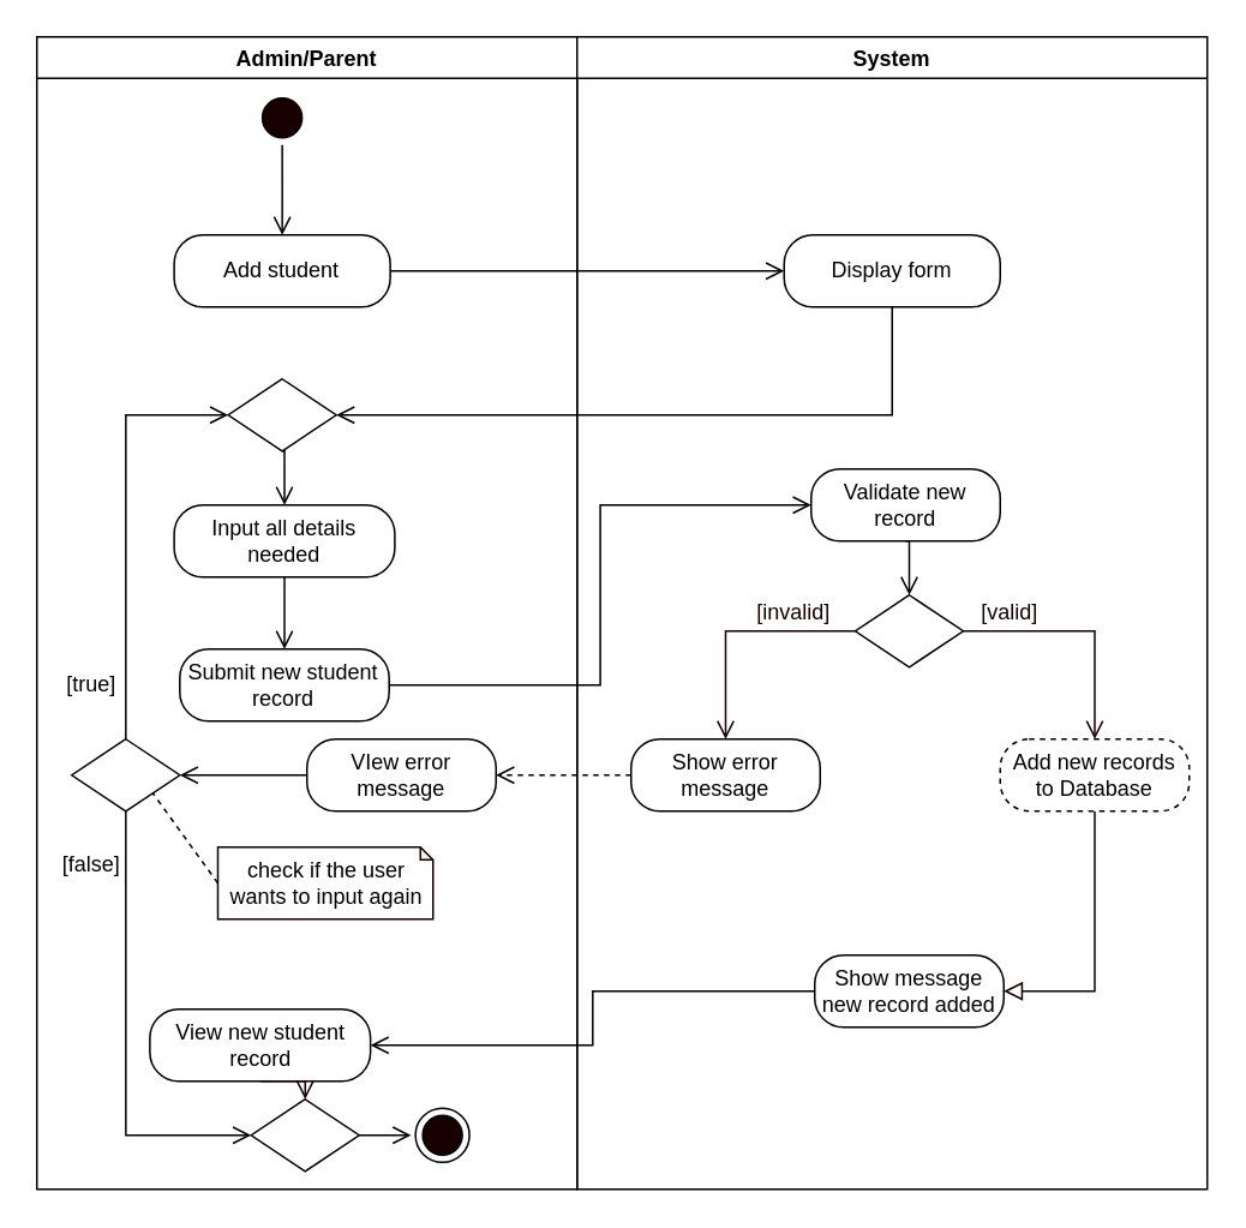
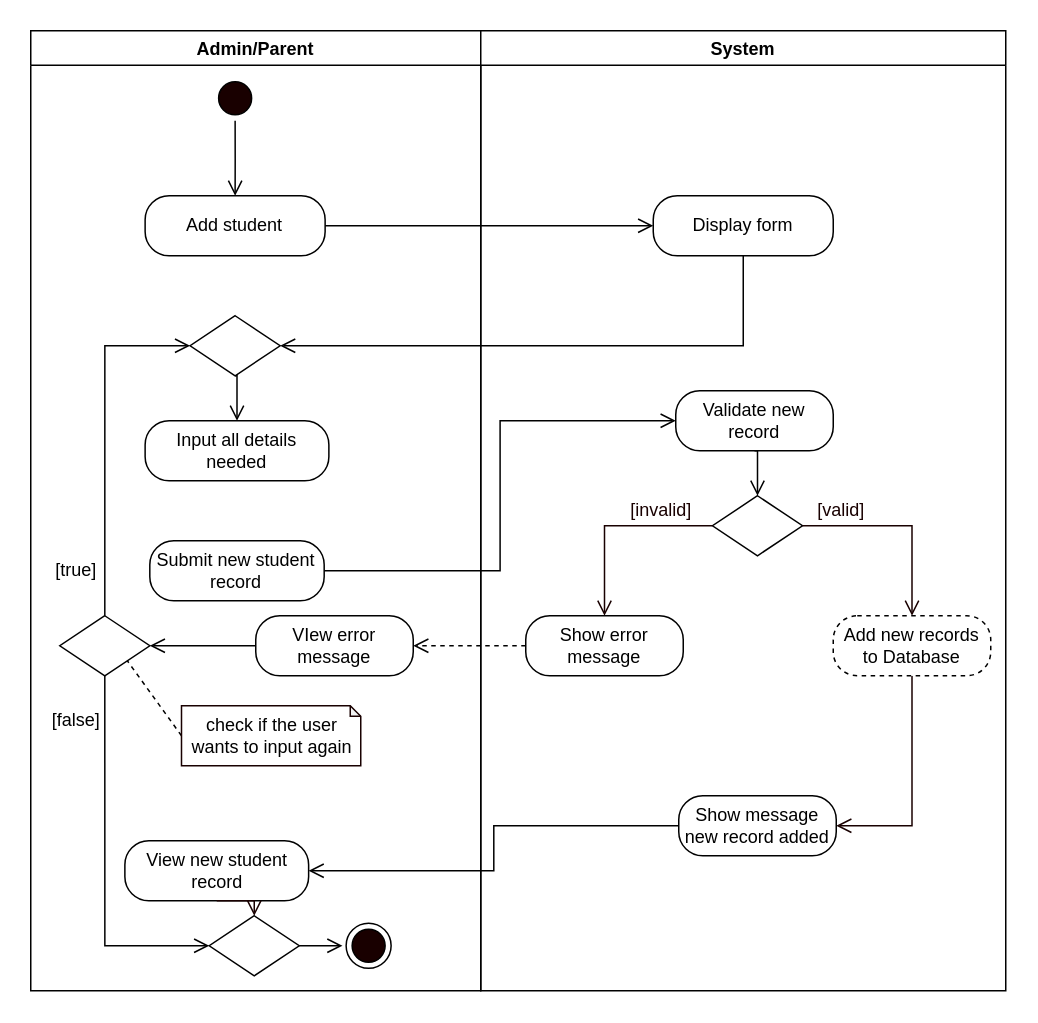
- <mxCell id="6" style="edgeStyle=orthogonalEdgeStyle;rounded=0;orthogonalLoop=1;jettySize=auto;html=1;exitX=0.5;exitY=1;exitDx=0;exitDy=0;entryX=0.5;entryY=0;entryDx=0;entryDy=0;endArrow=open;endFill=0;endSize=8;" parent="2" source="7" target="8" edge="1"><mxGeometry relative="1" as="geometry" /></mxCell>
- <mxCell id="31" style="edgeStyle=orthogonalEdgeStyle;rounded=0;orthogonalLoop=1;jettySize=auto;html=1;exitX=0.5;exitY=1;exitDx=0;exitDy=0;entryX=1;entryY=0.5;entryDx=0;entryDy=0;fontColor=#FFFFFF;endArrow=block;endFill=0;endSize=8;strokeColor=#190000;" parent="24" source="32" target="35" edge="1"><mxGeometry relative="1" as="geometry" /></mxCell>
+ <mxCell id="31" style="edgeStyle=orthogonalEdgeStyle;rounded=0;orthogonalLoop=1;jettySize=auto;html=1;exitX=0.5;exitY=1;exitDx=0;exitDy=0;entryX=1;entryY=0.5;entryDx=0;entryDy=0;fontColor=#FFFFFF;endArrow=open;endFill=0;endSize=8;strokeColor=#190000;" parent="24" source="32" target="35" edge="1"><mxGeometry relative="1" as="geometry" /></mxCell>
